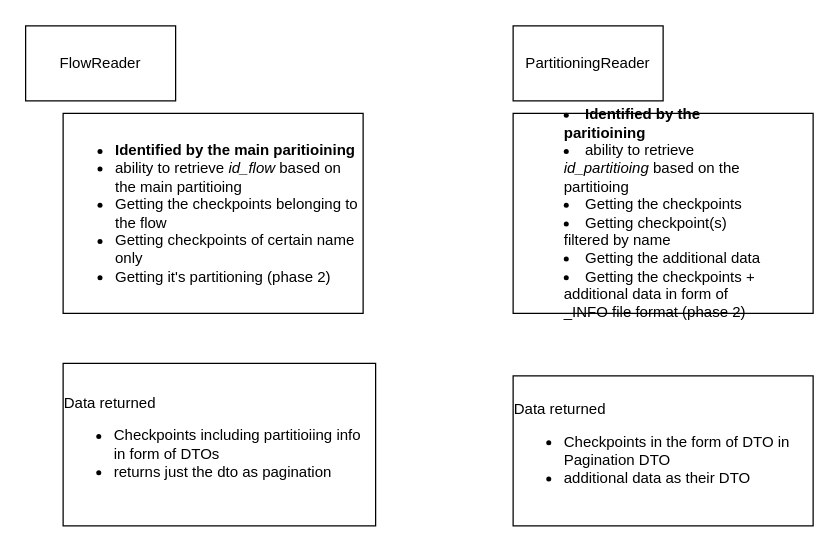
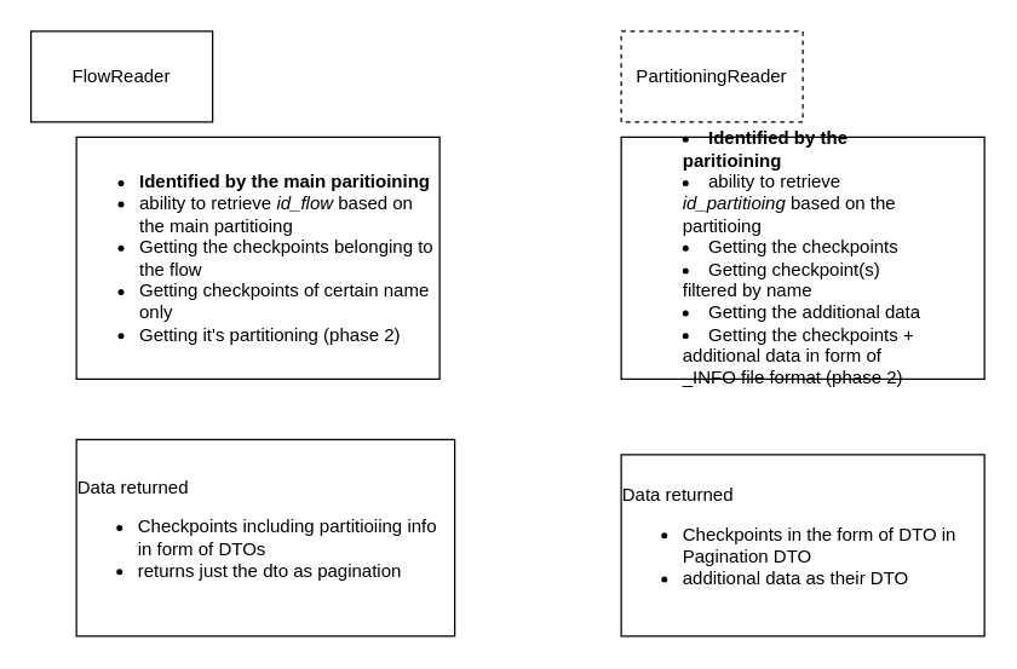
- <mxCell id="2" value="PartitioningReader" style="rounded=0;whiteSpace=wrap;html=1;" vertex="1" parent="1"><mxGeometry x="410" y="20" width="120" height="60" as="geometry" /></mxCell>
+ <mxCell id="2" value="PartitioningReader" style="rounded=0;whiteSpace=wrap;html=1;dashed=1;" vertex="1" parent="1"><mxGeometry x="410" y="20" width="120" height="60" as="geometry" /></mxCell>
